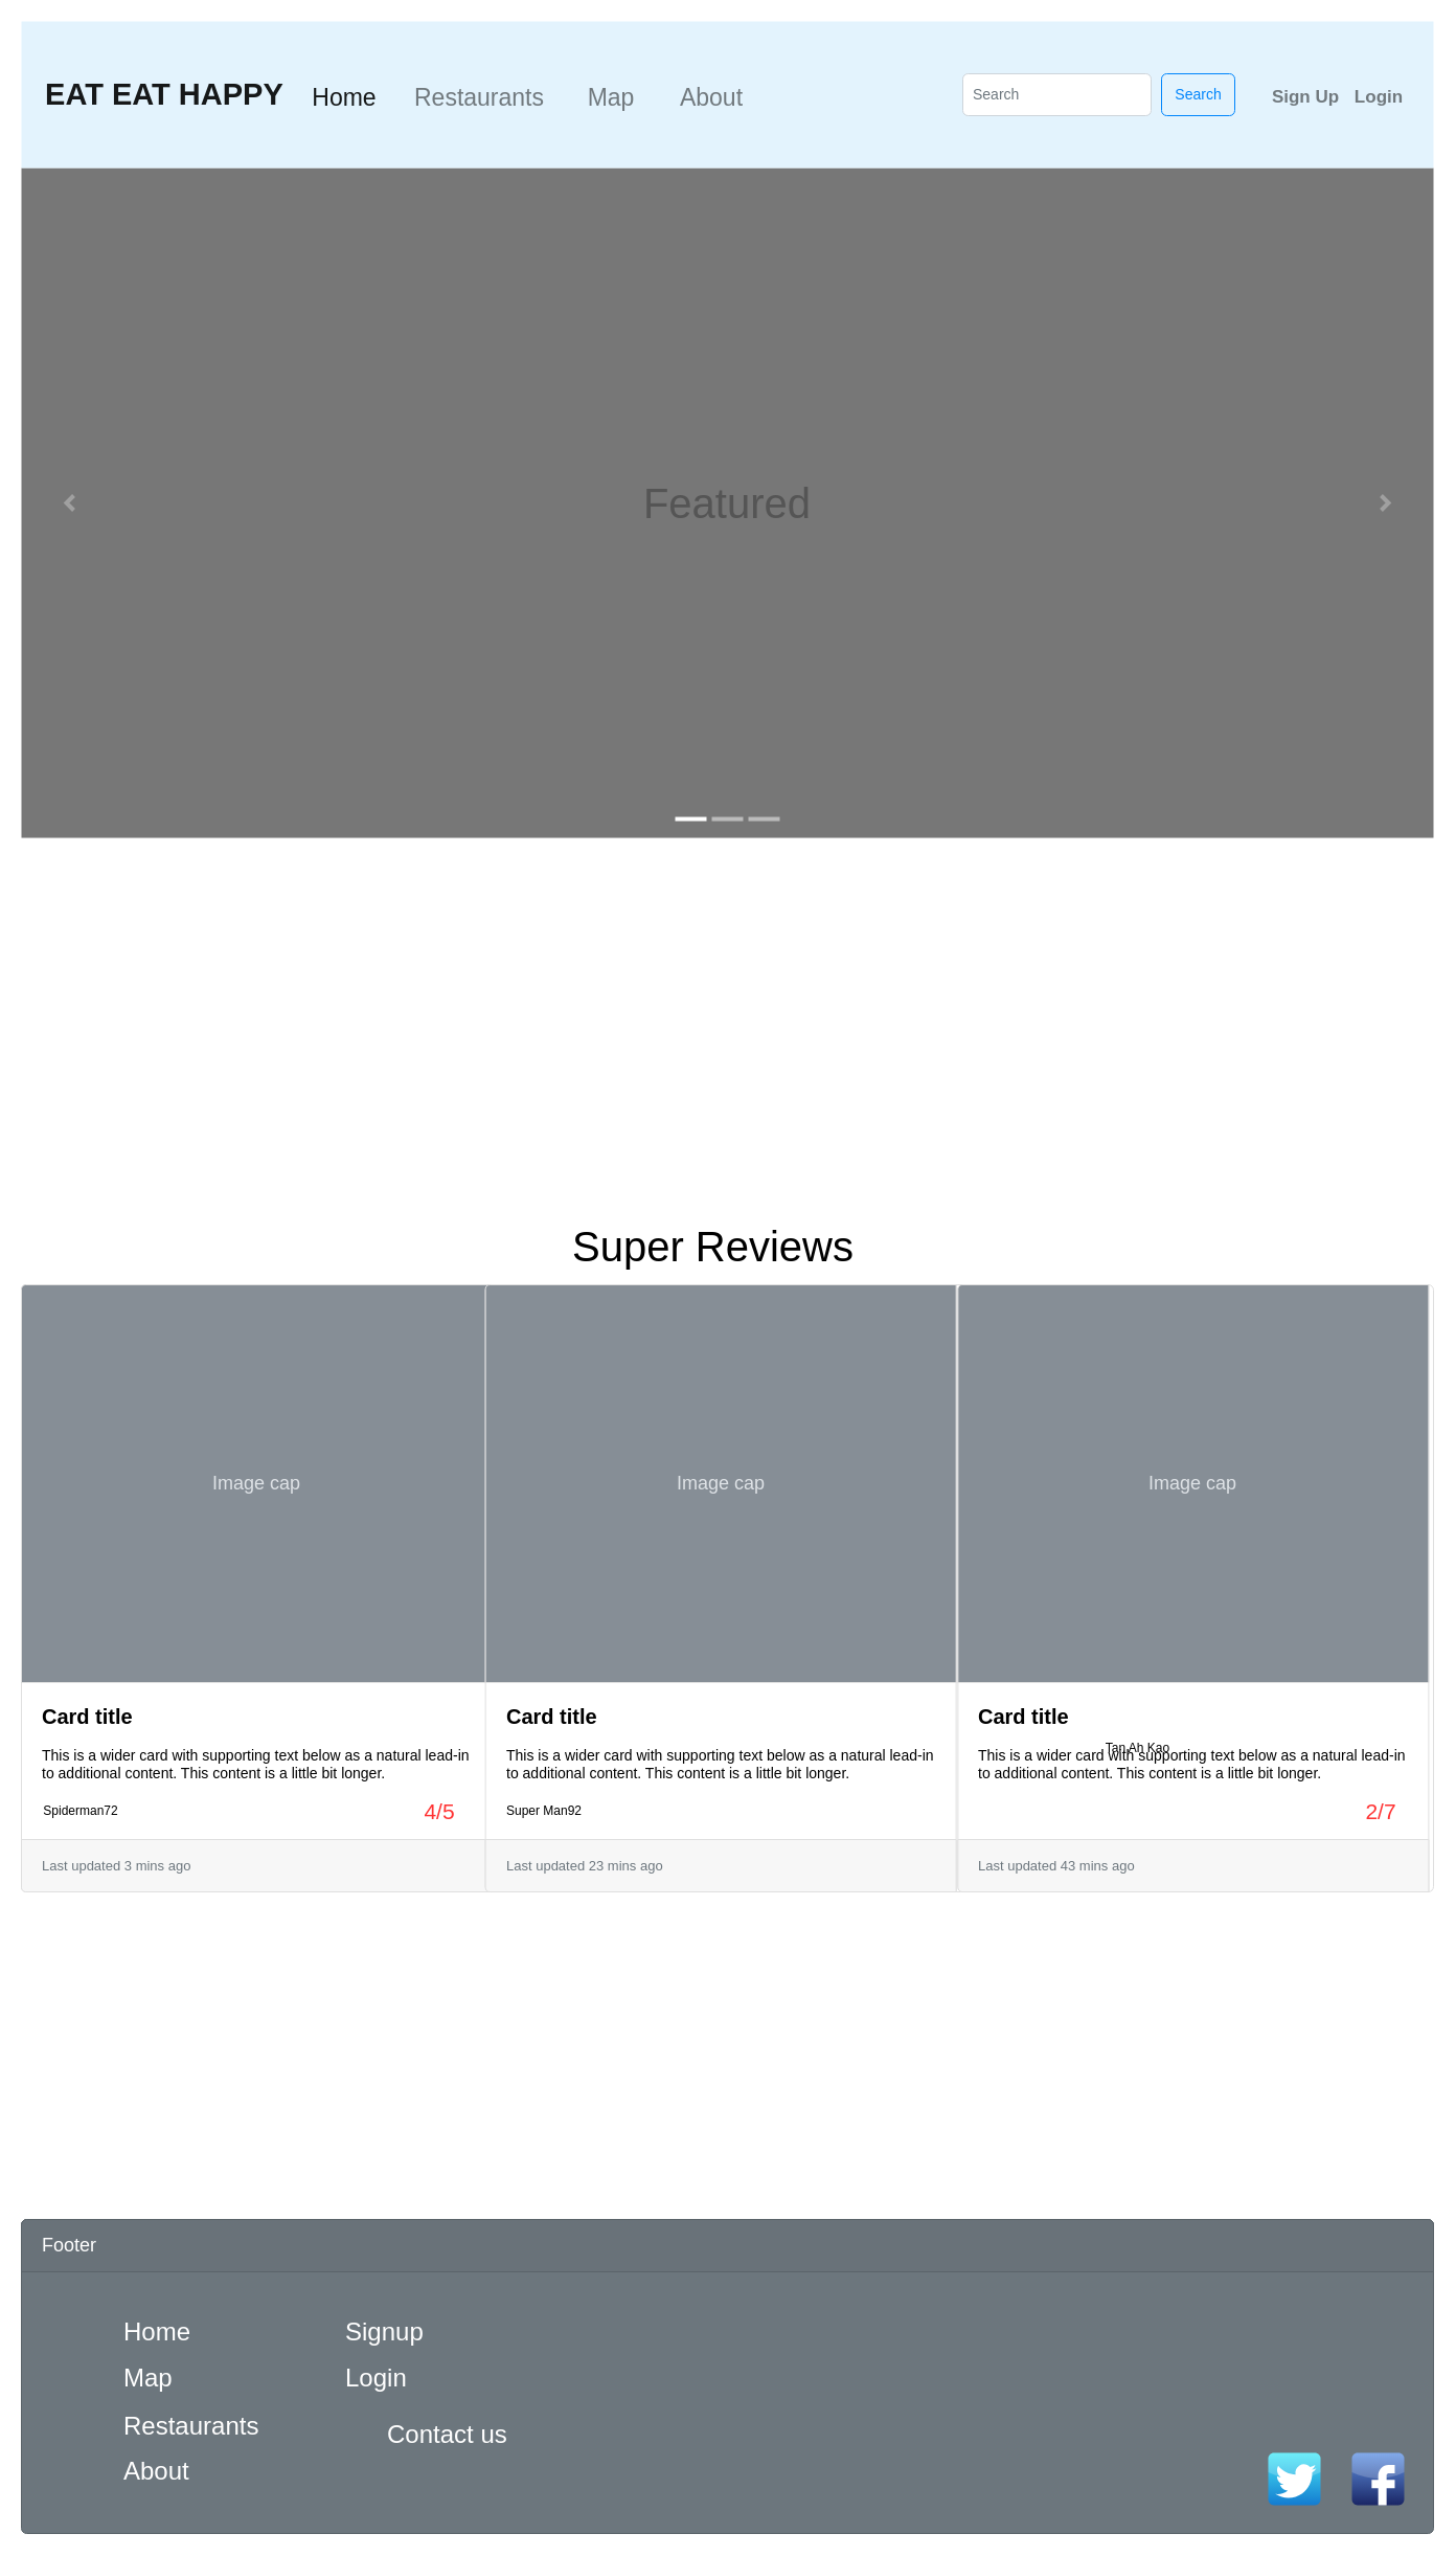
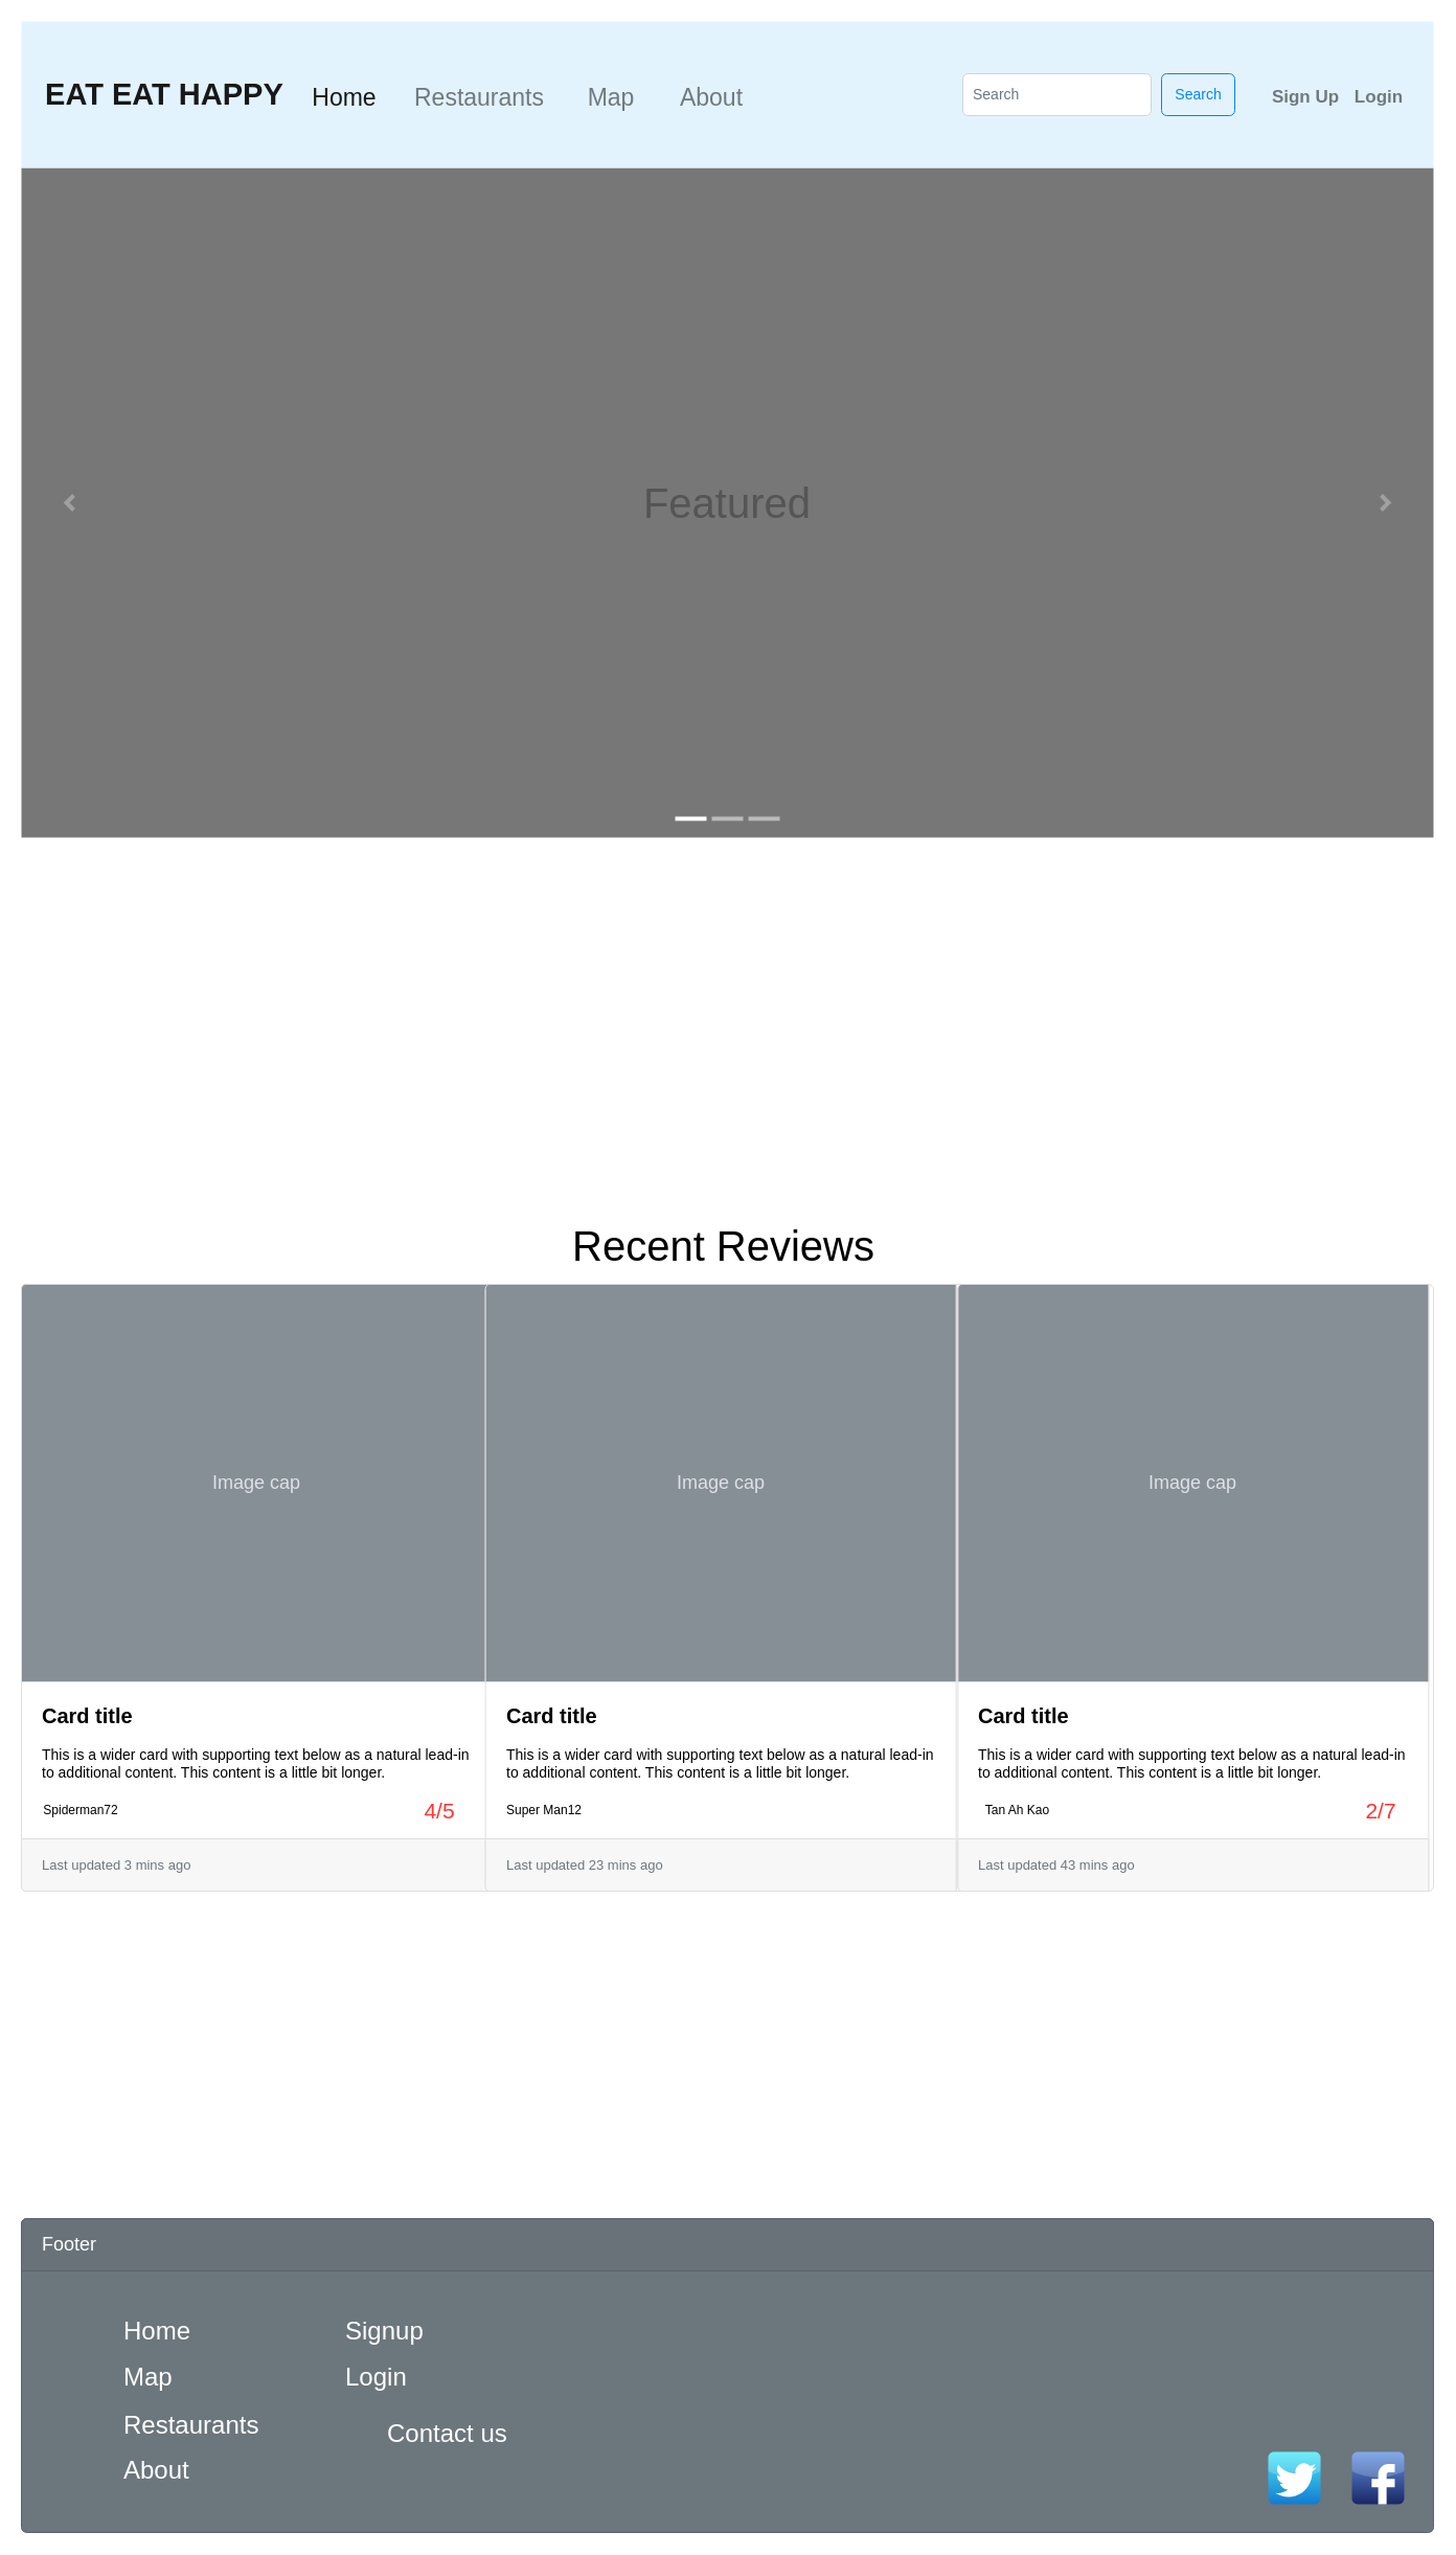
- <mxCell id="17" value="&lt;font style=&quot;font-size: 40px&quot;&gt;Super Reviews&lt;/font&gt;" style="strokeColor=none;fillColor=none;fontColor=#000000;perimeter=none;whiteSpace=wrap;resizeWidth=1;align=left;spacing=2;fontSize=14;verticalAlign=top;html=1;" parent="1" vertex="1"><mxGeometry x="545" y="1160" width="300" height="90" as="geometry" /></mxCell>
+ <mxCell id="17" value="&lt;font style=&quot;font-size: 40px&quot;&gt;Recent Reviews&lt;/font&gt;" style="strokeColor=none;fillColor=none;fontColor=#000000;perimeter=none;whiteSpace=wrap;resizeWidth=1;align=left;spacing=2;fontSize=14;verticalAlign=top;html=1;" parent="1" vertex="1"><mxGeometry x="545" y="1160" width="300" height="90" as="geometry" /></mxCell>
- <mxCell id="32" value="Tan Ah Kao" style="text;html=1;strokeColor=none;fillColor=none;align=center;verticalAlign=middle;whiteSpace=wrap;rounded=0;" vertex="1" parent="28"><mxGeometry x="134.61" y="433" width="75.39" height="20" as="geometry" /></mxCell>
+ <mxCell id="32" value="Tan Ah Kao" style="text;html=1;strokeColor=none;fillColor=none;align=center;verticalAlign=middle;whiteSpace=wrap;rounded=0;" vertex="1" parent="28"><mxGeometry x="19.61" y="493" width="75.39" height="20" as="geometry" /></mxCell>
- <mxCell id="27" value="Super Man92" style="text;html=1;strokeColor=none;fillColor=none;align=center;verticalAlign=middle;whiteSpace=wrap;rounded=0;" vertex="1" parent="24"><mxGeometry x="14.36" y="493" width="83.64" height="20" as="geometry" /></mxCell>
+ <mxCell id="27" value="Super Man12" style="text;html=1;strokeColor=none;fillColor=none;align=center;verticalAlign=middle;whiteSpace=wrap;rounded=0;" vertex="1" parent="24"><mxGeometry x="14.36" y="493" width="83.64" height="20" as="geometry" /></mxCell>
